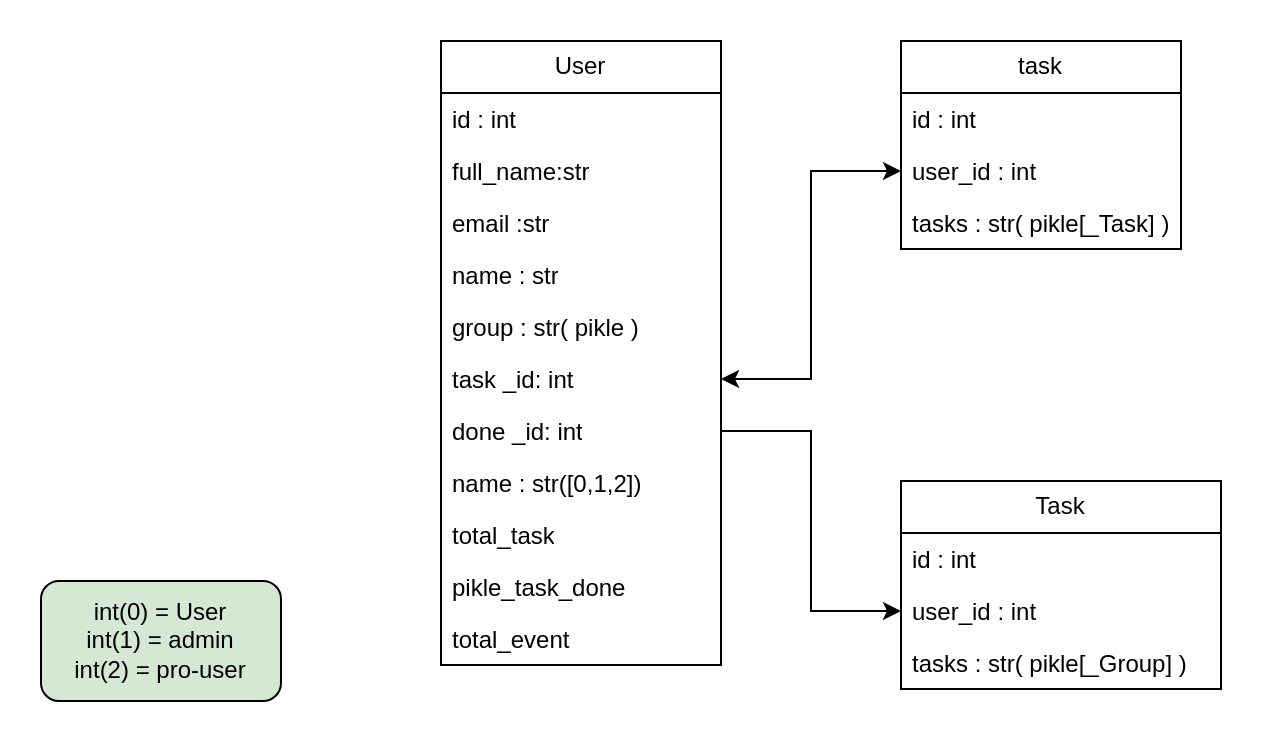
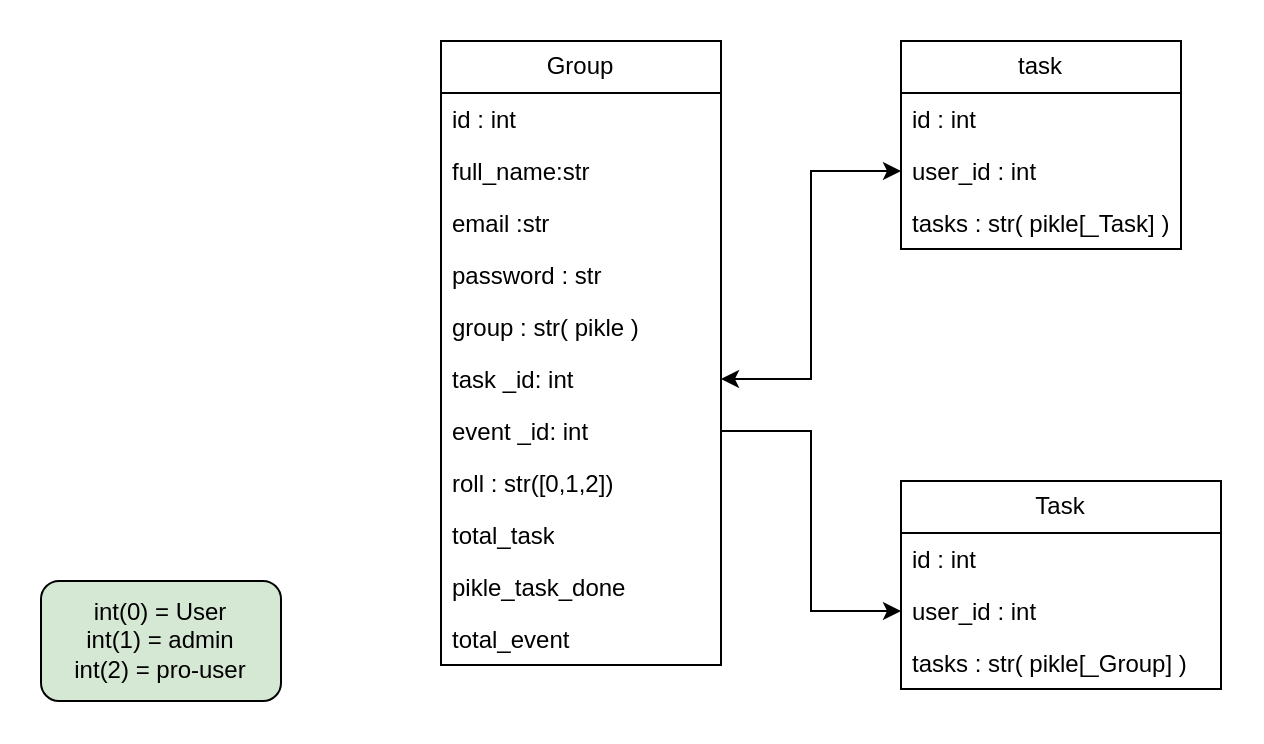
- <mxCell id="2" value="User" style="swimlane;fontStyle=0;childLayout=stackLayout;horizontal=1;startSize=26;fillColor=none;horizontalStack=0;resizeParent=1;resizeParentMax=0;resizeLast=0;collapsible=1;marginBottom=0;whiteSpace=wrap;html=1;" parent="1" vertex="1"><mxGeometry x="220" y="20" width="140" height="312" as="geometry" /></mxCell>
+ <mxCell id="2" value="Group" style="swimlane;fontStyle=0;childLayout=stackLayout;horizontal=1;startSize=26;fillColor=none;horizontalStack=0;resizeParent=1;resizeParentMax=0;resizeLast=0;collapsible=1;marginBottom=0;whiteSpace=wrap;html=1;" parent="1" vertex="1"><mxGeometry x="220" y="20" width="140" height="312" as="geometry" /></mxCell>
- <mxCell id="6" value="name : str" style="text;strokeColor=none;fillColor=none;align=left;verticalAlign=top;spacingLeft=4;spacingRight=4;overflow=hidden;rotatable=0;points=[[0,0.5],[1,0.5]];portConstraint=eastwest;whiteSpace=wrap;html=1;" parent="2" vertex="1"><mxGeometry y="104" width="140" height="26" as="geometry" /></mxCell>
+ <mxCell id="6" value="password : str" style="text;strokeColor=none;fillColor=none;align=left;verticalAlign=top;spacingLeft=4;spacingRight=4;overflow=hidden;rotatable=0;points=[[0,0.5],[1,0.5]];portConstraint=eastwest;whiteSpace=wrap;html=1;" parent="2" vertex="1"><mxGeometry y="104" width="140" height="26" as="geometry" /></mxCell>
- <mxCell id="9" value="done _id: int" style="text;strokeColor=none;fillColor=none;align=left;verticalAlign=top;spacingLeft=4;spacingRight=4;overflow=hidden;rotatable=0;points=[[0,0.5],[1,0.5]];portConstraint=eastwest;whiteSpace=wrap;html=1;" parent="2" vertex="1"><mxGeometry y="182" width="140" height="26" as="geometry" /></mxCell>
+ <mxCell id="9" value="event _id: int" style="text;strokeColor=none;fillColor=none;align=left;verticalAlign=top;spacingLeft=4;spacingRight=4;overflow=hidden;rotatable=0;points=[[0,0.5],[1,0.5]];portConstraint=eastwest;whiteSpace=wrap;html=1;" parent="2" vertex="1"><mxGeometry y="182" width="140" height="26" as="geometry" /></mxCell>
- <mxCell id="10" value="name : str([0,1,2])" style="text;strokeColor=none;fillColor=none;align=left;verticalAlign=top;spacingLeft=4;spacingRight=4;overflow=hidden;rotatable=0;points=[[0,0.5],[1,0.5]];portConstraint=eastwest;whiteSpace=wrap;html=1;" parent="2" vertex="1"><mxGeometry y="208" width="140" height="26" as="geometry" /></mxCell>
+ <mxCell id="10" value="roll : str([0,1,2])" style="text;strokeColor=none;fillColor=none;align=left;verticalAlign=top;spacingLeft=4;spacingRight=4;overflow=hidden;rotatable=0;points=[[0,0.5],[1,0.5]];portConstraint=eastwest;whiteSpace=wrap;html=1;" parent="2" vertex="1"><mxGeometry y="208" width="140" height="26" as="geometry" /></mxCell>
